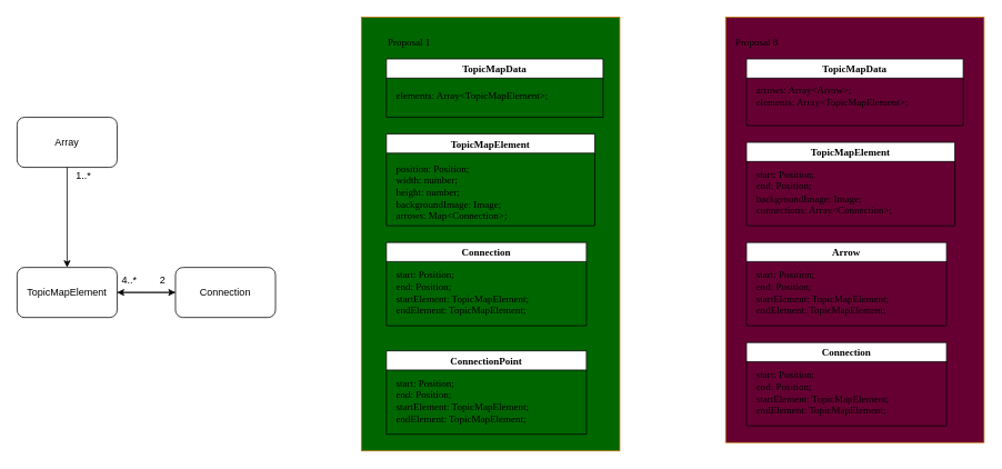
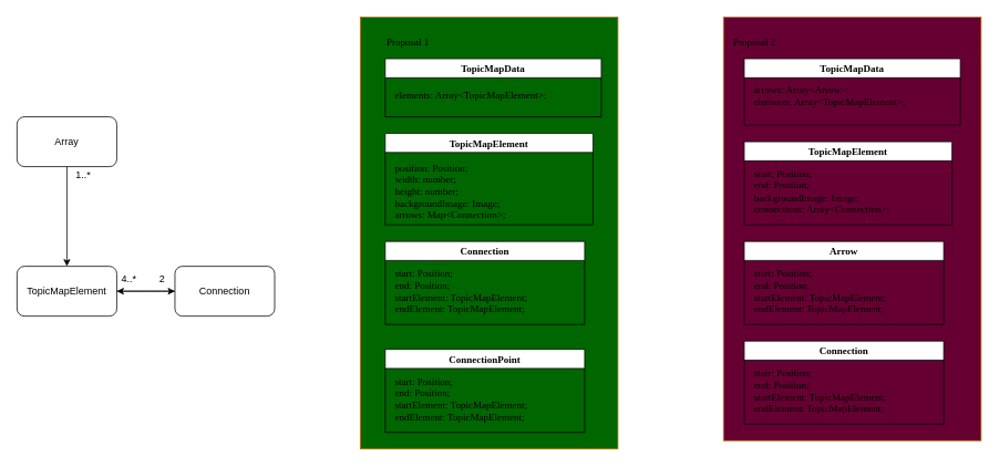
- <mxCell id="31" value="Proposal 8" style="text;html=1;align=left;verticalAlign=middle;resizable=0;points=[];autosize=1;strokeColor=none;fontFamily=Fira Code;" parent="23" vertex="1"><mxGeometry x="10" y="20" width="90" height="20" as="geometry" /></mxCell>
+ <mxCell id="31" value="Proposal 2" style="text;html=1;align=left;verticalAlign=middle;resizable=0;points=[];autosize=1;strokeColor=none;fontFamily=Fira Code;" parent="23" vertex="1"><mxGeometry x="10" y="20" width="90" height="20" as="geometry" /></mxCell>
